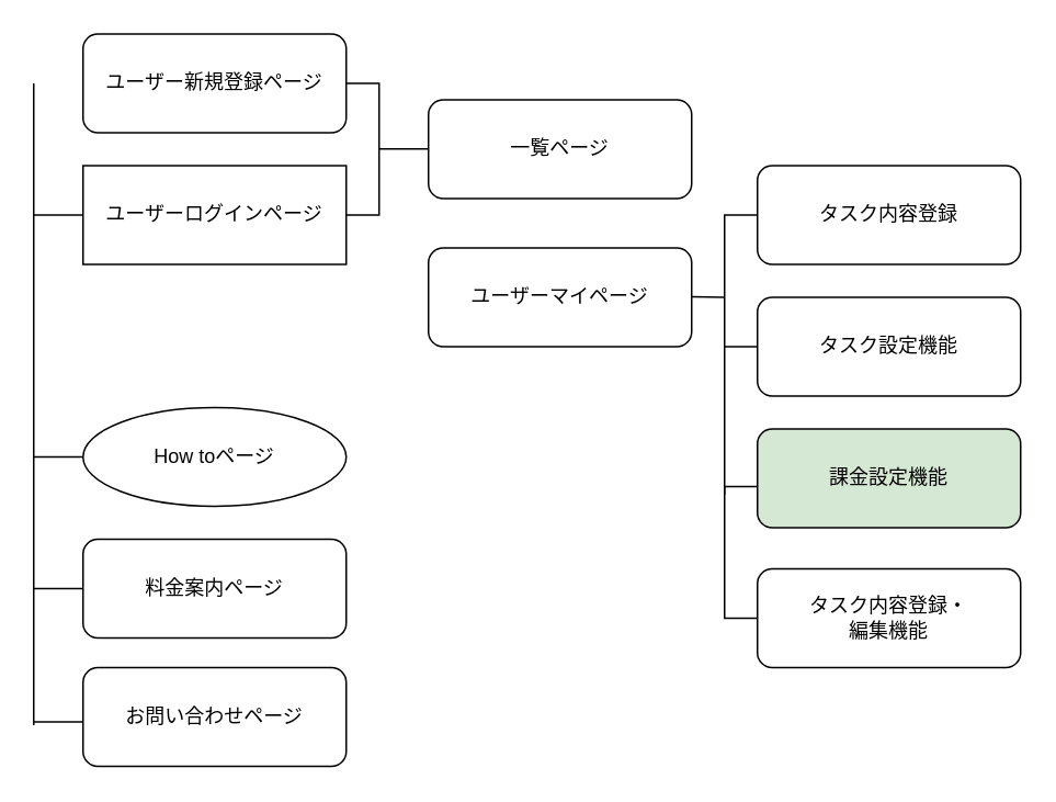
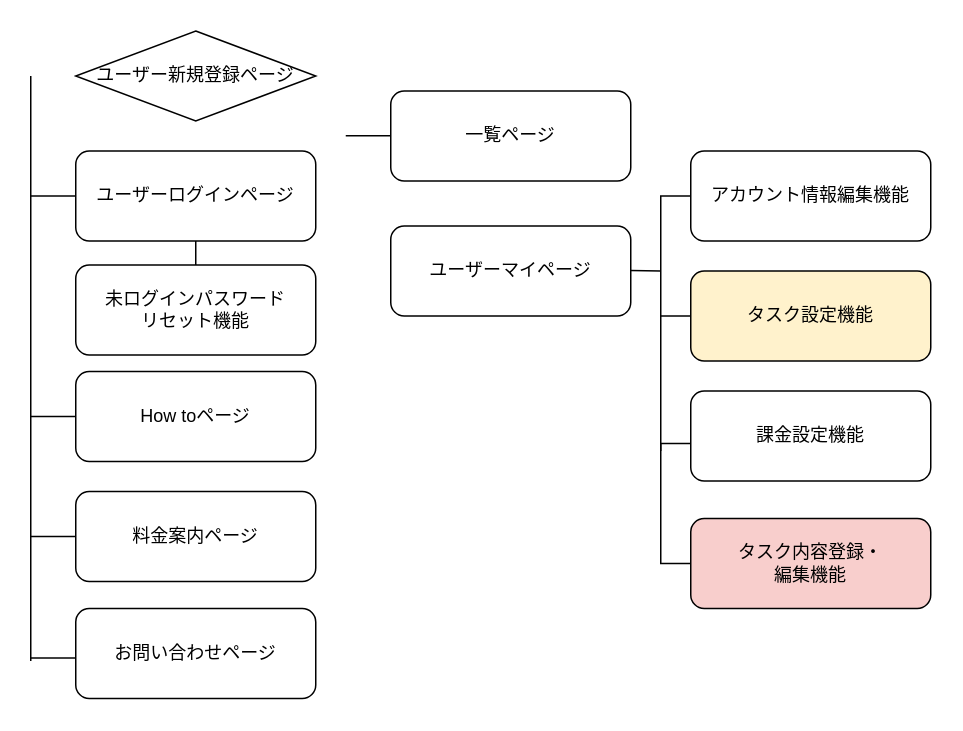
- <mxCell id="2" value="ユーザー新規登録ページ" style="rounded=1;whiteSpace=wrap;html=1;" parent="1" vertex="1"><mxGeometry x="50" y="20" width="160" height="60" as="geometry" /></mxCell>
+ <mxCell id="2" value="ユーザー新規登録ページ" style="rhombus;whiteSpace=wrap;html=1;" parent="1" vertex="1"><mxGeometry x="50" y="20" width="160" height="60" as="geometry" /></mxCell>
- <mxCell id="13" value="" style="endArrow=none;html=1;rounded=0;entryX=1;entryY=0.5;entryDx=0;entryDy=0;exitX=1;exitY=0.5;exitDx=0;exitDy=0;" parent="1" source="3" target="2" edge="1"><mxGeometry width="50" height="50" relative="1" as="geometry"><mxPoint x="250" y="90" as="sourcePoint" /><mxPoint x="190" y="120" as="targetPoint" /><Array as="points"><mxPoint x="230" y="130" /><mxPoint x="230" y="50" /></Array></mxGeometry></mxCell>
- <mxCell id="3" value="ユーザーログインページ" style="whiteSpace=wrap;html=1;rounded=0;" parent="1" vertex="1"><mxGeometry x="50" y="100" width="160" height="60" as="geometry" /></mxCell>
+ <mxCell id="3" value="ユーザーログインページ" style="rounded=1;whiteSpace=wrap;html=1;" parent="1" vertex="1"><mxGeometry x="50" y="100" width="160" height="60" as="geometry" /></mxCell>
- <mxCell id="16" value="タスク内容登録" style="rounded=1;whiteSpace=wrap;html=1;" parent="1" vertex="1"><mxGeometry x="460" y="100" width="160" height="60" as="geometry" /></mxCell>
+ <mxCell id="16" value="アカウント情報編集機能" style="rounded=1;whiteSpace=wrap;html=1;" parent="1" vertex="1"><mxGeometry x="460" y="100" width="160" height="60" as="geometry" /></mxCell>
+ <mxCell id="21" value="" style="endArrow=none;html=1;rounded=0;entryX=0.5;entryY=0;entryDx=0;entryDy=0;exitX=0.5;exitY=1;exitDx=0;exitDy=0;" edge="1" parent="1" target="20" source="3"><mxGeometry width="50" height="50" relative="1" as="geometry"><mxPoint x="20" y="206" as="sourcePoint" /><mxPoint x="50" y="203" as="targetPoint" /></mxGeometry></mxCell>
+ <mxCell id="20" value="未ログインパスワード&lt;br&gt;リセット機能" style="rounded=1;whiteSpace=wrap;html=1;" vertex="1" parent="1"><mxGeometry x="50" y="176" width="160" height="60" as="geometry" /></mxCell>
- <mxCell id="18" value="タスク設定機能" style="rounded=1;whiteSpace=wrap;html=1;" vertex="1" parent="1"><mxGeometry x="460" y="180" width="160" height="60" as="geometry" /></mxCell>
+ <mxCell id="18" value="タスク設定機能" style="rounded=1;whiteSpace=wrap;html=1;fillColor=#fff2cc;" vertex="1" parent="1"><mxGeometry x="460" y="180" width="160" height="60" as="geometry" /></mxCell>
- <mxCell id="4" value="How toページ" style="ellipse;whiteSpace=wrap;html=1;" parent="1" vertex="1"><mxGeometry x="50" y="247" width="160" height="60" as="geometry" /></mxCell>
+ <mxCell id="4" value="How toページ" style="rounded=1;whiteSpace=wrap;html=1;" parent="1" vertex="1"><mxGeometry x="50" y="247" width="160" height="60" as="geometry" /></mxCell>
- <mxCell id="24" value="課金設定機能" style="rounded=1;whiteSpace=wrap;html=1;fillColor=#d5e8d4;" vertex="1" parent="1"><mxGeometry x="460" y="260" width="160" height="60" as="geometry" /></mxCell>
+ <mxCell id="24" value="課金設定機能" style="rounded=1;whiteSpace=wrap;html=1;" vertex="1" parent="1"><mxGeometry x="460" y="260" width="160" height="60" as="geometry" /></mxCell>
- <mxCell id="23" value="タスク内容登録・&lt;br&gt;編集機能" style="rounded=1;whiteSpace=wrap;html=1;" vertex="1" parent="1"><mxGeometry x="460" y="345" width="160" height="60" as="geometry" /></mxCell>
+ <mxCell id="23" value="タスク内容登録・&lt;br&gt;編集機能" style="rounded=1;whiteSpace=wrap;html=1;fillColor=#f8cecc;" vertex="1" parent="1"><mxGeometry x="460" y="345" width="160" height="60" as="geometry" /></mxCell>
